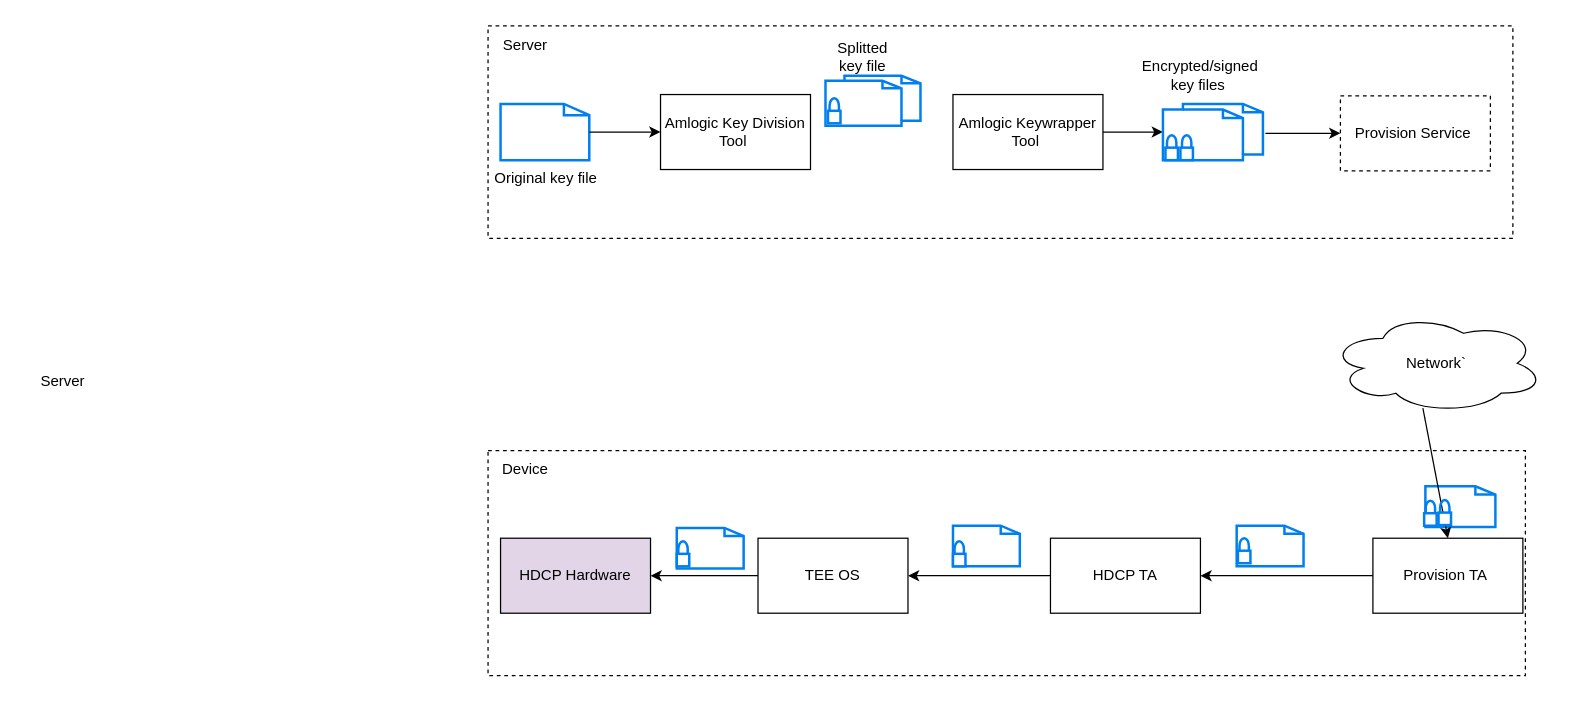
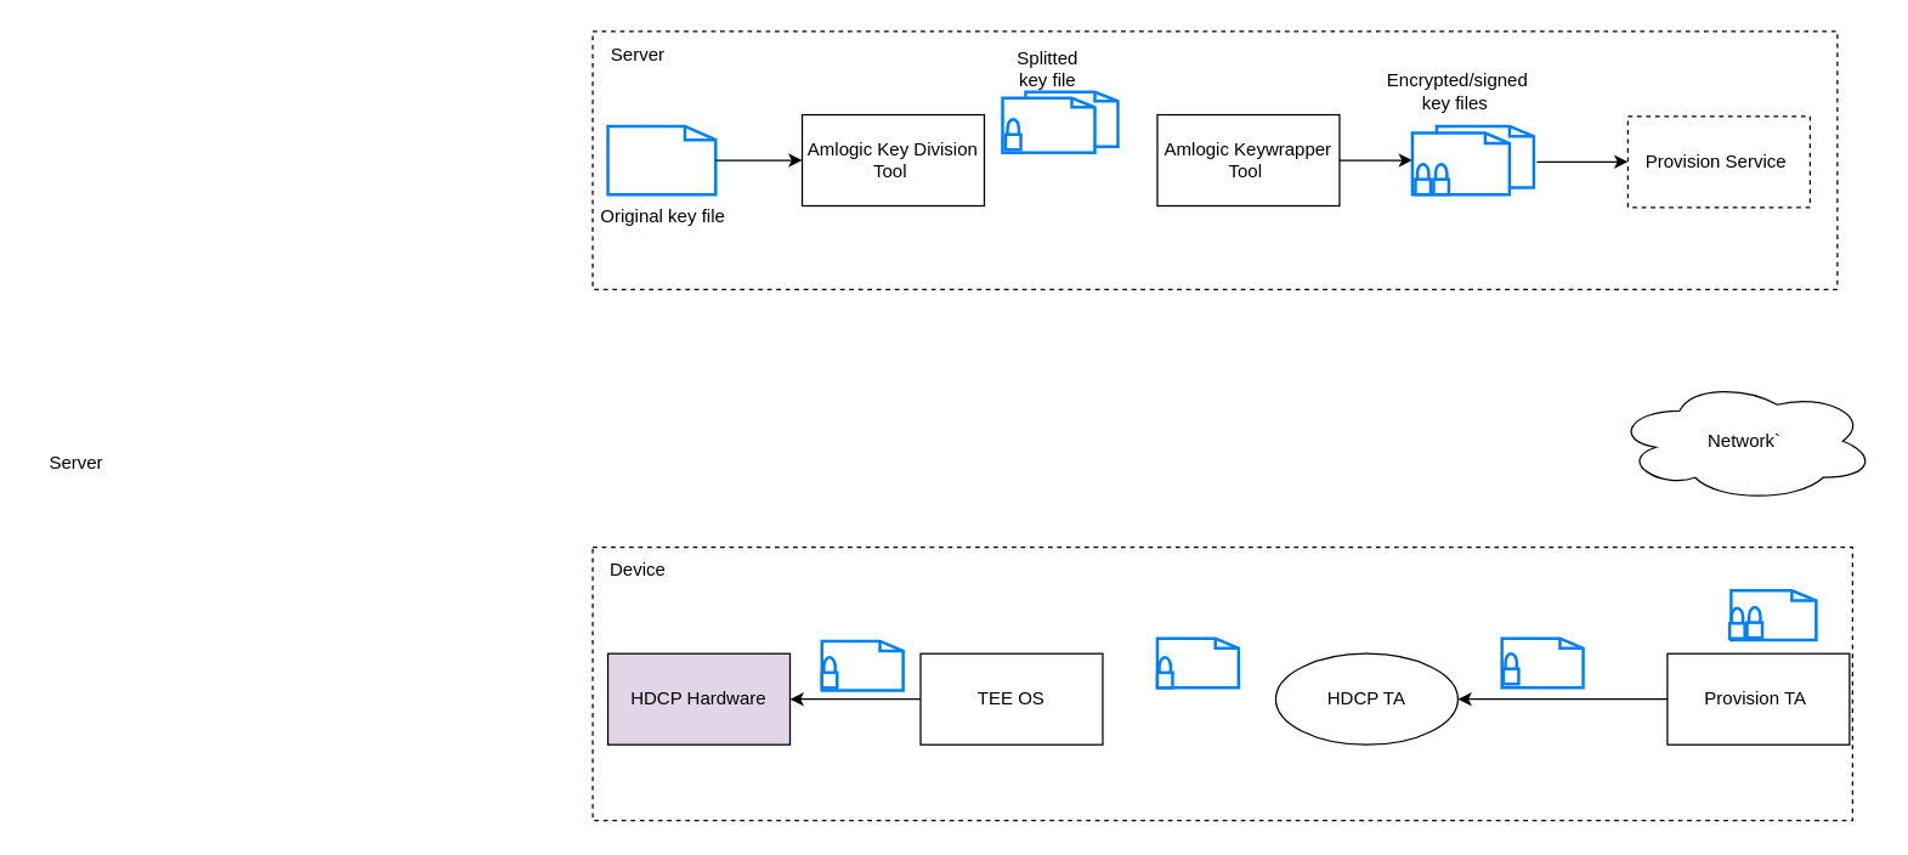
- <mxCell id="25" value="" style="endArrow=classic;html=1;rounded=0;exitX=0.436;exitY=0.95;exitDx=0;exitDy=0;exitPerimeter=0;entryX=0.5;entryY=0;entryDx=0;entryDy=0;" parent="1" source="22" target="17" edge="1"><mxGeometry width="50" height="50" relative="1" as="geometry"><mxPoint x="1210" y="370" as="sourcePoint" /><mxPoint x="1260" y="320" as="targetPoint" /></mxGeometry></mxCell>
- <mxCell id="27" value="" style="endArrow=classic;html=1;rounded=0;exitX=0;exitY=0.5;exitDx=0;exitDy=0;entryX=1;entryY=0.5;entryDx=0;entryDy=0;" parent="1" source="18" target="23" edge="1"><mxGeometry width="50" height="50" relative="1" as="geometry"><mxPoint x="700" y="360" as="sourcePoint" /><mxPoint x="750" y="310" as="targetPoint" /></mxGeometry></mxCell>
- <mxCell id="18" value="HDCP TA" style="rounded=0;whiteSpace=wrap;html=1;" parent="1" vertex="1"><mxGeometry x="840" y="430" width="120" height="60" as="geometry" /></mxCell>
+ <mxCell id="18" value="HDCP TA" style="ellipse;whiteSpace=wrap;html=1;" parent="1" vertex="1"><mxGeometry x="840" y="430" width="120" height="60" as="geometry" /></mxCell>
